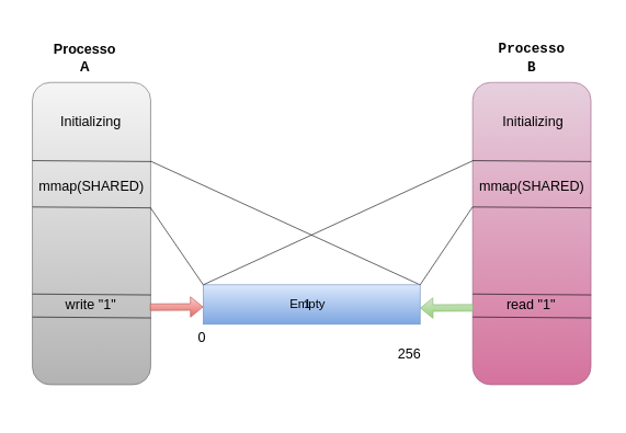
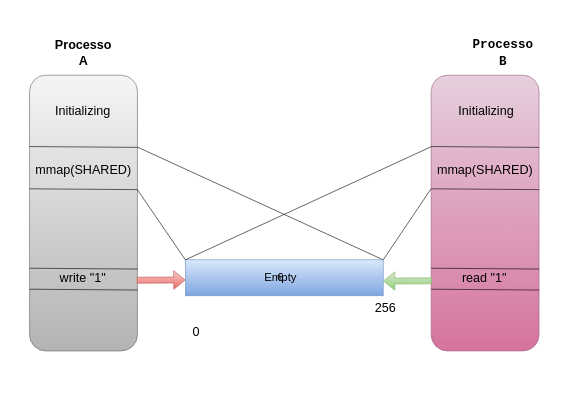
- <mxCell id="4" value="Processo A" style="text;html=1;strokeColor=none;fillColor=none;align=center;verticalAlign=middle;whiteSpace=wrap;rounded=0;fontStyle=1;fontSize=21;" vertex="1" parent="1"><mxGeometry x="88" y="62" width="80" height="50" as="geometry" /></mxCell>
+ <mxCell id="4" value="Processo A" style="text;html=1;strokeColor=none;fillColor=none;align=center;verticalAlign=middle;whiteSpace=wrap;rounded=0;fontStyle=1;fontSize=21;" vertex="1" parent="1"><mxGeometry x="98" y="62" width="80" height="50" as="geometry" /></mxCell>
- <mxCell id="10" value="&lt;p&gt;&lt;font face=&quot;Courier New&quot;&gt;Processo B&lt;/font&gt;&lt;/p&gt;" style="text;html=1;strokeColor=none;fillColor=none;align=center;verticalAlign=middle;whiteSpace=wrap;rounded=0;fontStyle=1;fontSize=21;" vertex="1" parent="1"><mxGeometry x="768" y="62" width="80" height="50" as="geometry" /></mxCell>
+ <mxCell id="10" value="&lt;p&gt;&lt;font face=&quot;Courier New&quot;&gt;Processo B&lt;/font&gt;&lt;/p&gt;" style="text;html=1;strokeColor=none;fillColor=none;align=center;verticalAlign=middle;whiteSpace=wrap;rounded=0;fontStyle=1;fontSize=21;" vertex="1" parent="1"><mxGeometry x="798" y="62" width="80" height="50" as="geometry" /></mxCell>
- <mxCell id="32" value="1" style="text;html=1;strokeColor=none;fillColor=none;align=center;verticalAlign=middle;whiteSpace=wrap;rounded=0;fontSize=19;" vertex="1" parent="1"><mxGeometry x="447" y="453" width="40" height="20" as="geometry" /></mxCell>
+ <mxCell id="32" value="6" style="text;html=1;strokeColor=none;fillColor=none;align=center;verticalAlign=middle;whiteSpace=wrap;rounded=0;fontSize=19;" vertex="1" parent="1"><mxGeometry x="447" y="453" width="40" height="20" as="geometry" /></mxCell>
- <mxCell id="21" value="0" style="text;html=1;strokeColor=none;fillColor=none;align=center;verticalAlign=middle;whiteSpace=wrap;rounded=0;fontSize=21;" vertex="1" parent="1"><mxGeometry x="286" y="503" width="40" height="20" as="geometry" /></mxCell>
+ <mxCell id="21" value="0" style="text;html=1;strokeColor=none;fillColor=none;align=center;verticalAlign=middle;whiteSpace=wrap;rounded=0;fontSize=21;" vertex="1" parent="1"><mxGeometry x="306" y="543" width="40" height="20" as="geometry" /></mxCell>
- <mxCell id="22" value="256" style="text;html=1;strokeColor=none;fillColor=none;align=center;verticalAlign=middle;whiteSpace=wrap;rounded=0;fontSize=21;" vertex="1" parent="1"><mxGeometry x="602" y="528" width="40" height="20" as="geometry" /></mxCell>
+ <mxCell id="22" value="256" style="text;html=1;strokeColor=none;fillColor=none;align=center;verticalAlign=middle;whiteSpace=wrap;rounded=0;fontSize=21;" vertex="1" parent="1"><mxGeometry x="622" y="503" width="40" height="20" as="geometry" /></mxCell>
